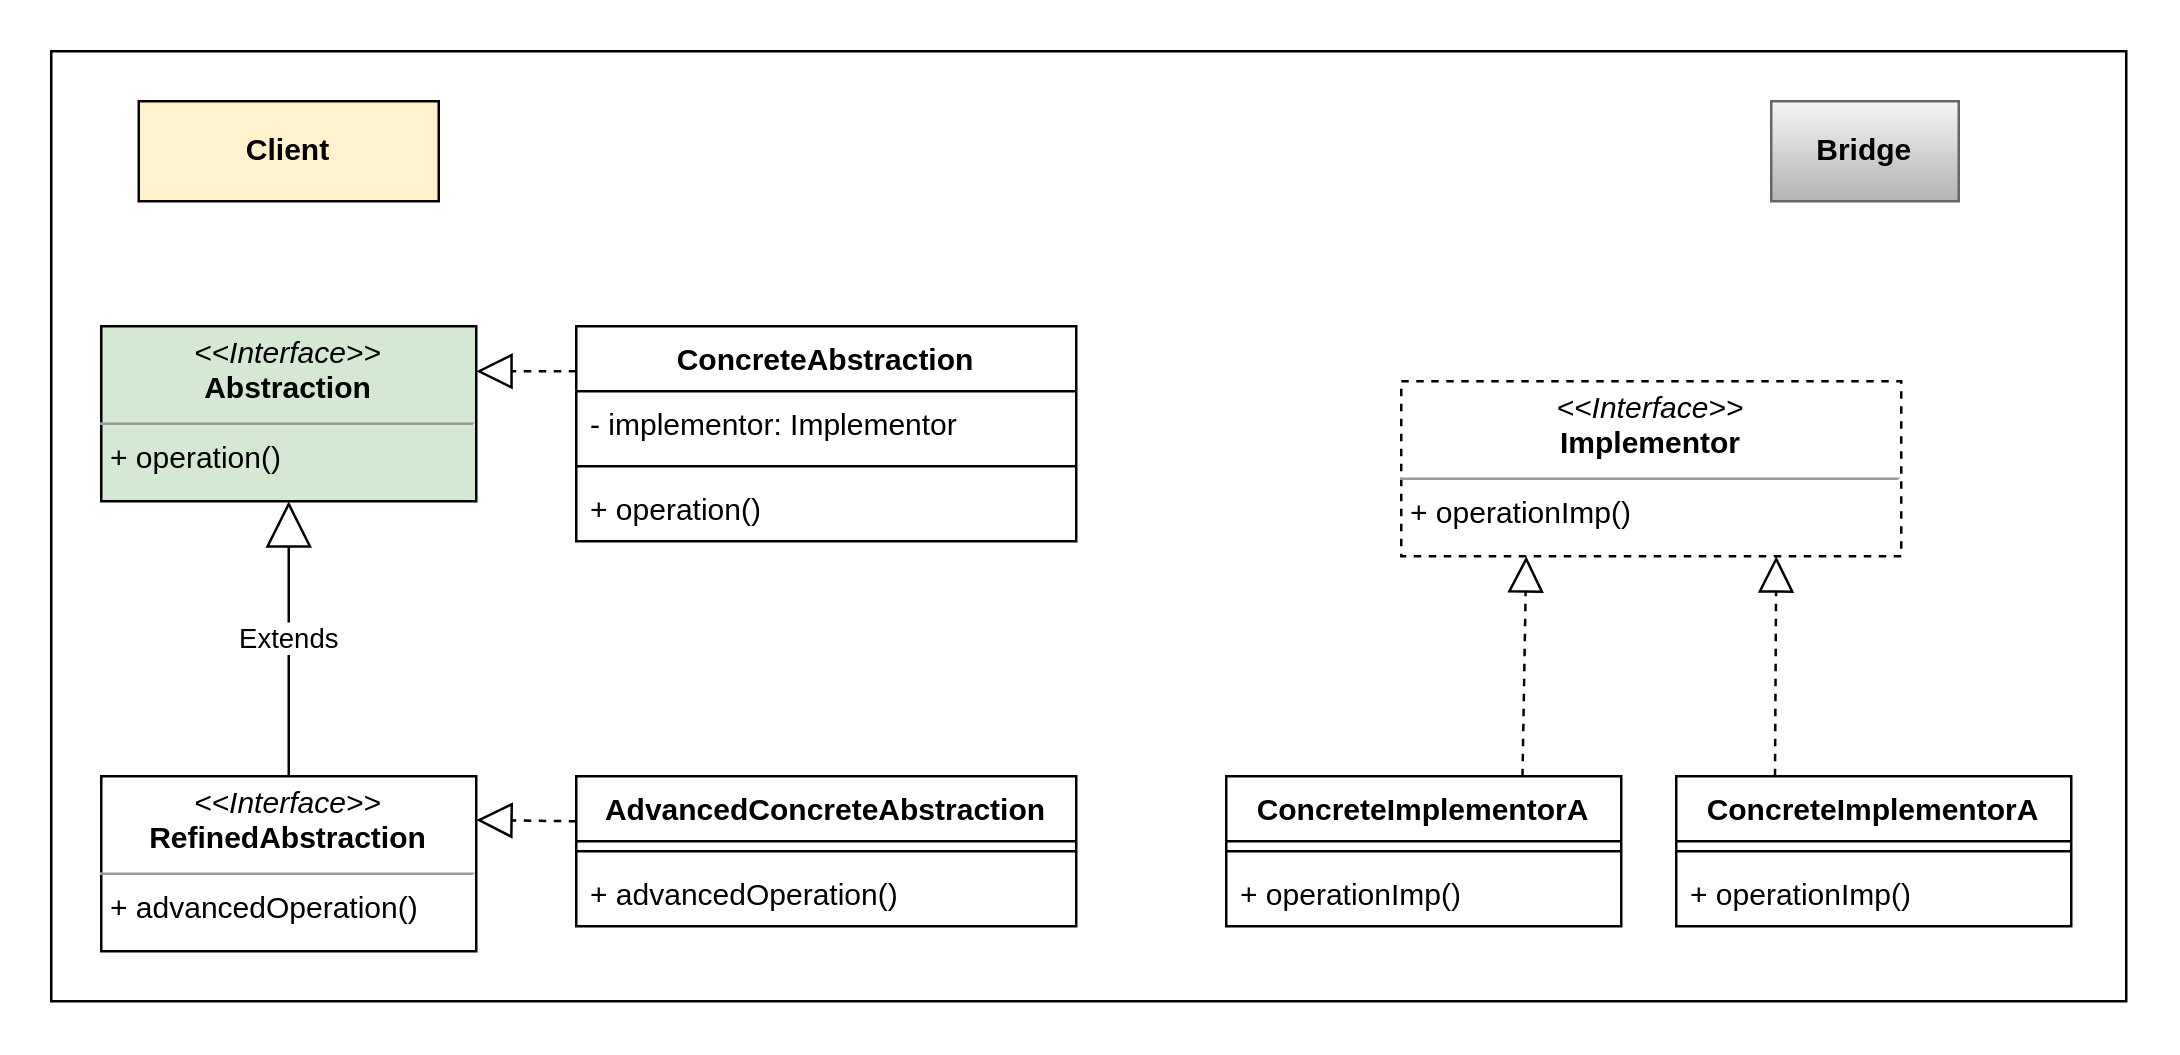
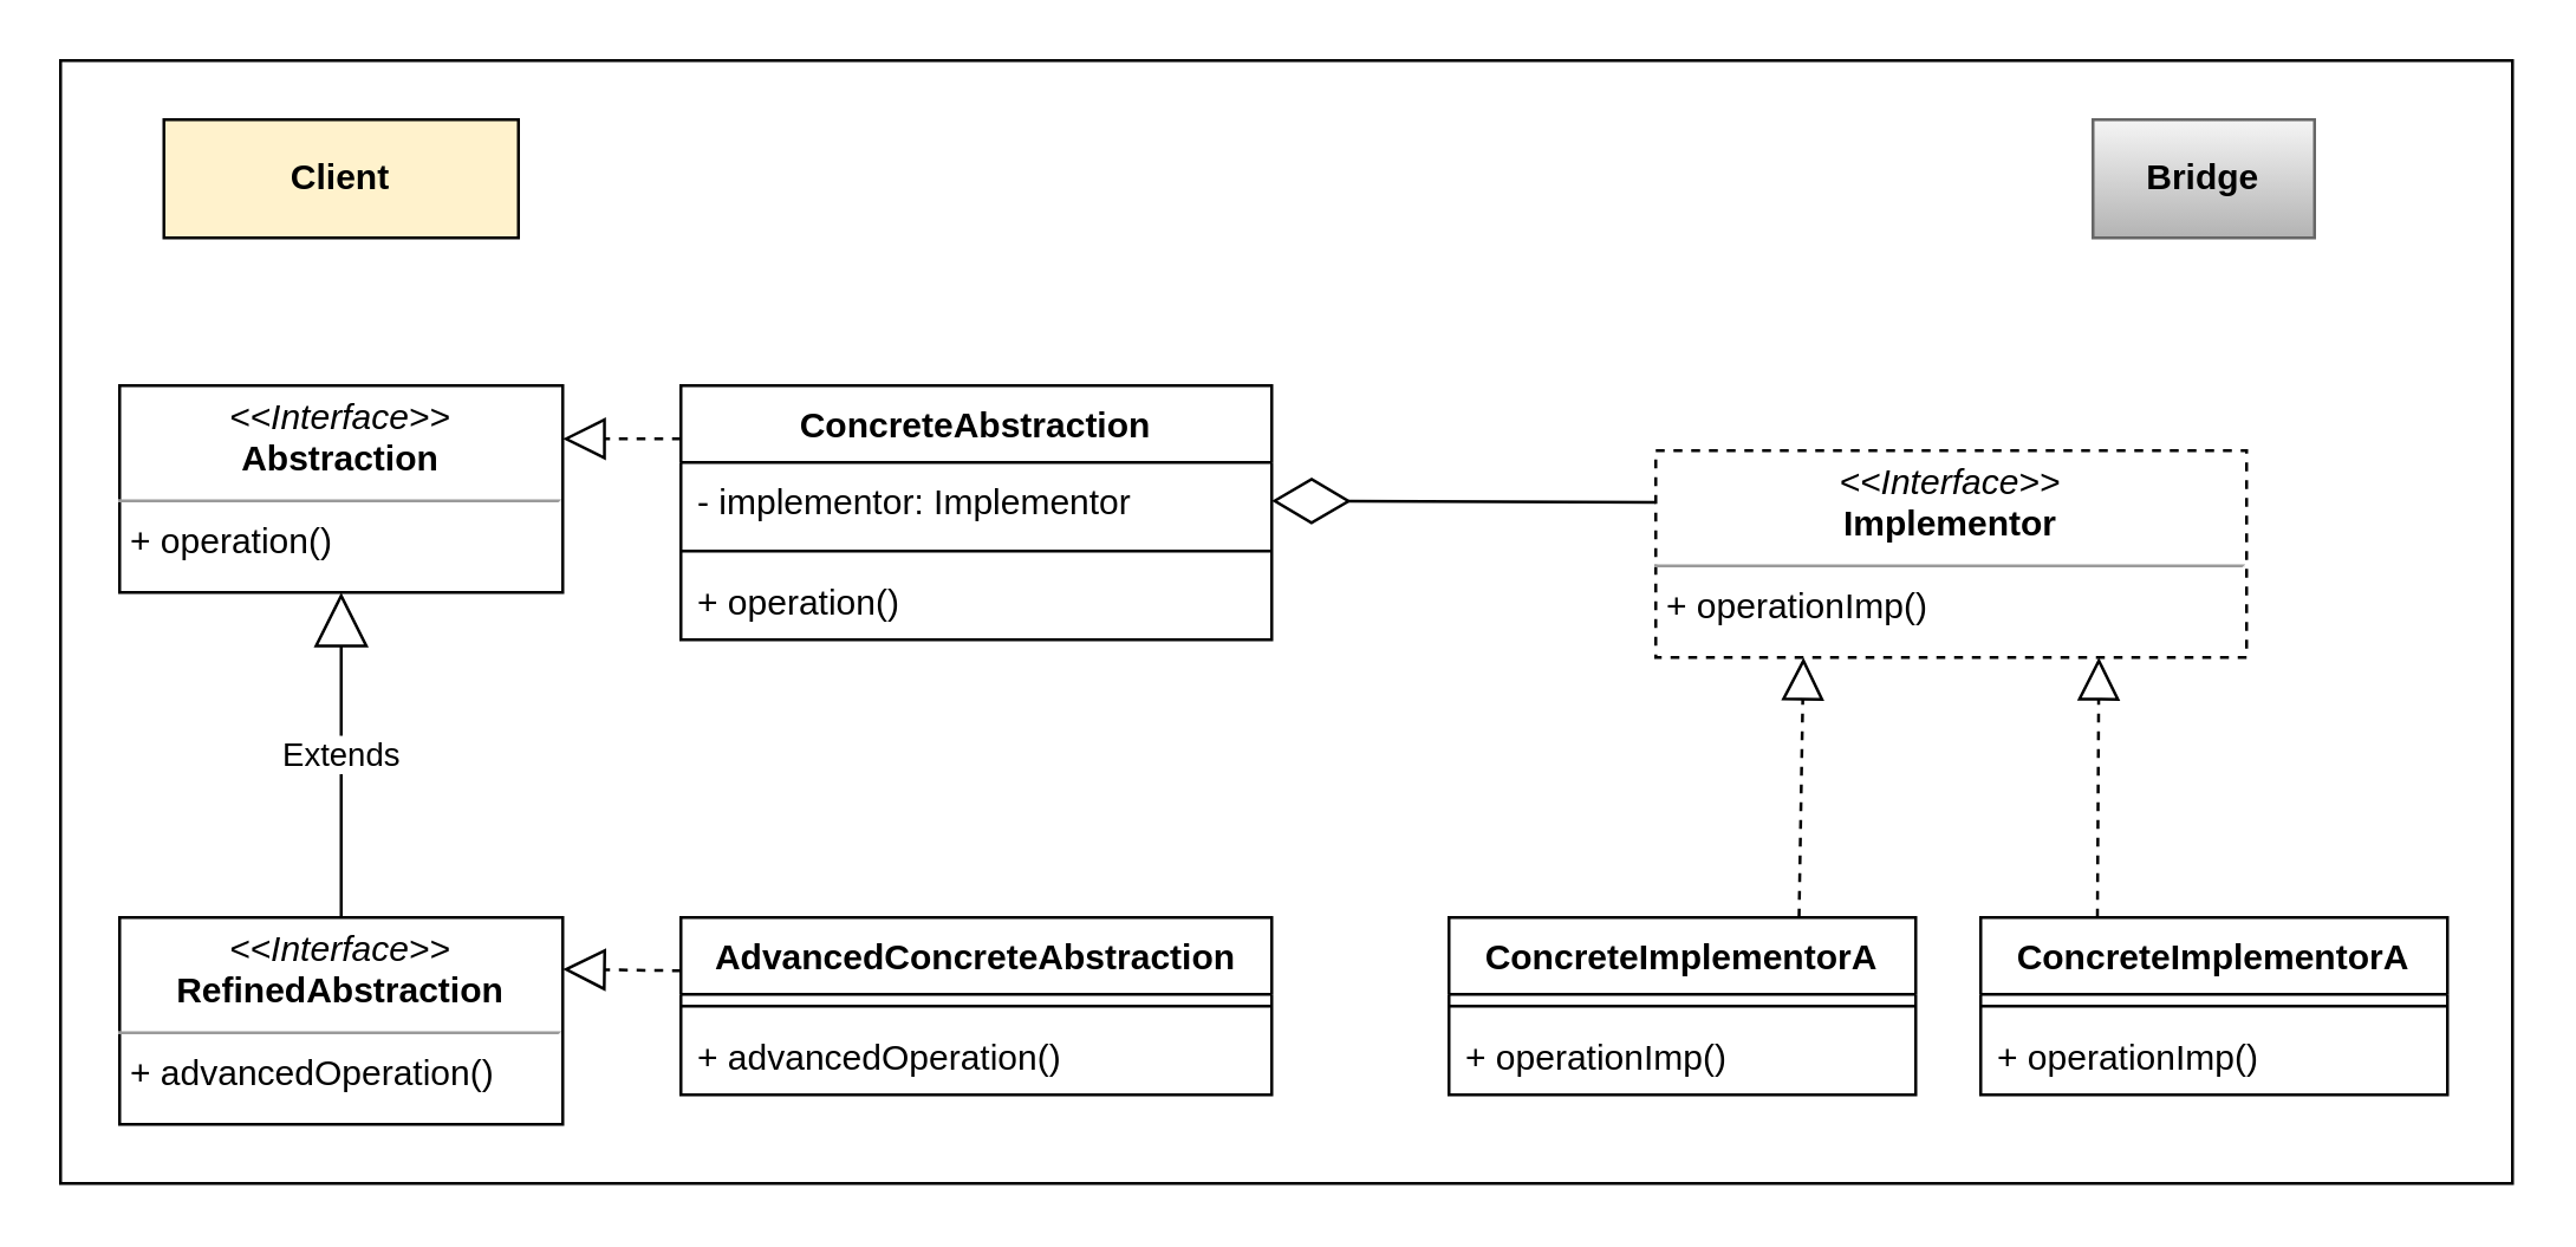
- <mxCell id="3" value="&lt;p style=&quot;margin: 0px ; margin-top: 4px ; text-align: center&quot;&gt;&lt;i&gt;&amp;lt;&amp;lt;Interface&amp;gt;&amp;gt;&lt;/i&gt;&lt;br&gt;&lt;b&gt;Abstraction&lt;/b&gt;&lt;/p&gt;&lt;hr size=&quot;1&quot;&gt;&lt;p style=&quot;margin: 0px ; margin-left: 4px&quot;&gt;&lt;/p&gt;&lt;p style=&quot;margin: 0px ; margin-left: 4px&quot;&gt;+ operation()&lt;/p&gt;" style="verticalAlign=top;align=left;overflow=fill;fontSize=12;fontFamily=Helvetica;html=1;fillColor=#d5e8d4;" parent="1" vertex="1"><mxGeometry x="40" y="130" width="150" height="70" as="geometry" /></mxCell>
+ <mxCell id="3" value="&lt;p style=&quot;margin: 0px ; margin-top: 4px ; text-align: center&quot;&gt;&lt;i&gt;&amp;lt;&amp;lt;Interface&amp;gt;&amp;gt;&lt;/i&gt;&lt;br&gt;&lt;b&gt;Abstraction&lt;/b&gt;&lt;/p&gt;&lt;hr size=&quot;1&quot;&gt;&lt;p style=&quot;margin: 0px ; margin-left: 4px&quot;&gt;&lt;/p&gt;&lt;p style=&quot;margin: 0px ; margin-left: 4px&quot;&gt;+ operation()&lt;/p&gt;" style="verticalAlign=top;align=left;overflow=fill;fontSize=12;fontFamily=Helvetica;html=1;" parent="1" vertex="1"><mxGeometry x="40" y="130" width="150" height="70" as="geometry" /></mxCell>
+ <mxCell id="16" value="" style="endArrow=diamondThin;endFill=0;endSize=24;html=1;entryX=1;entryY=0.5;entryDx=0;entryDy=0;exitX=0;exitY=0.25;exitDx=0;exitDy=0;" parent="1" source="15" target="7" edge="1"><mxGeometry width="160" relative="1" as="geometry"><mxPoint x="630" y="169" as="sourcePoint" /><mxPoint x="660" y="40" as="targetPoint" /></mxGeometry></mxCell>
